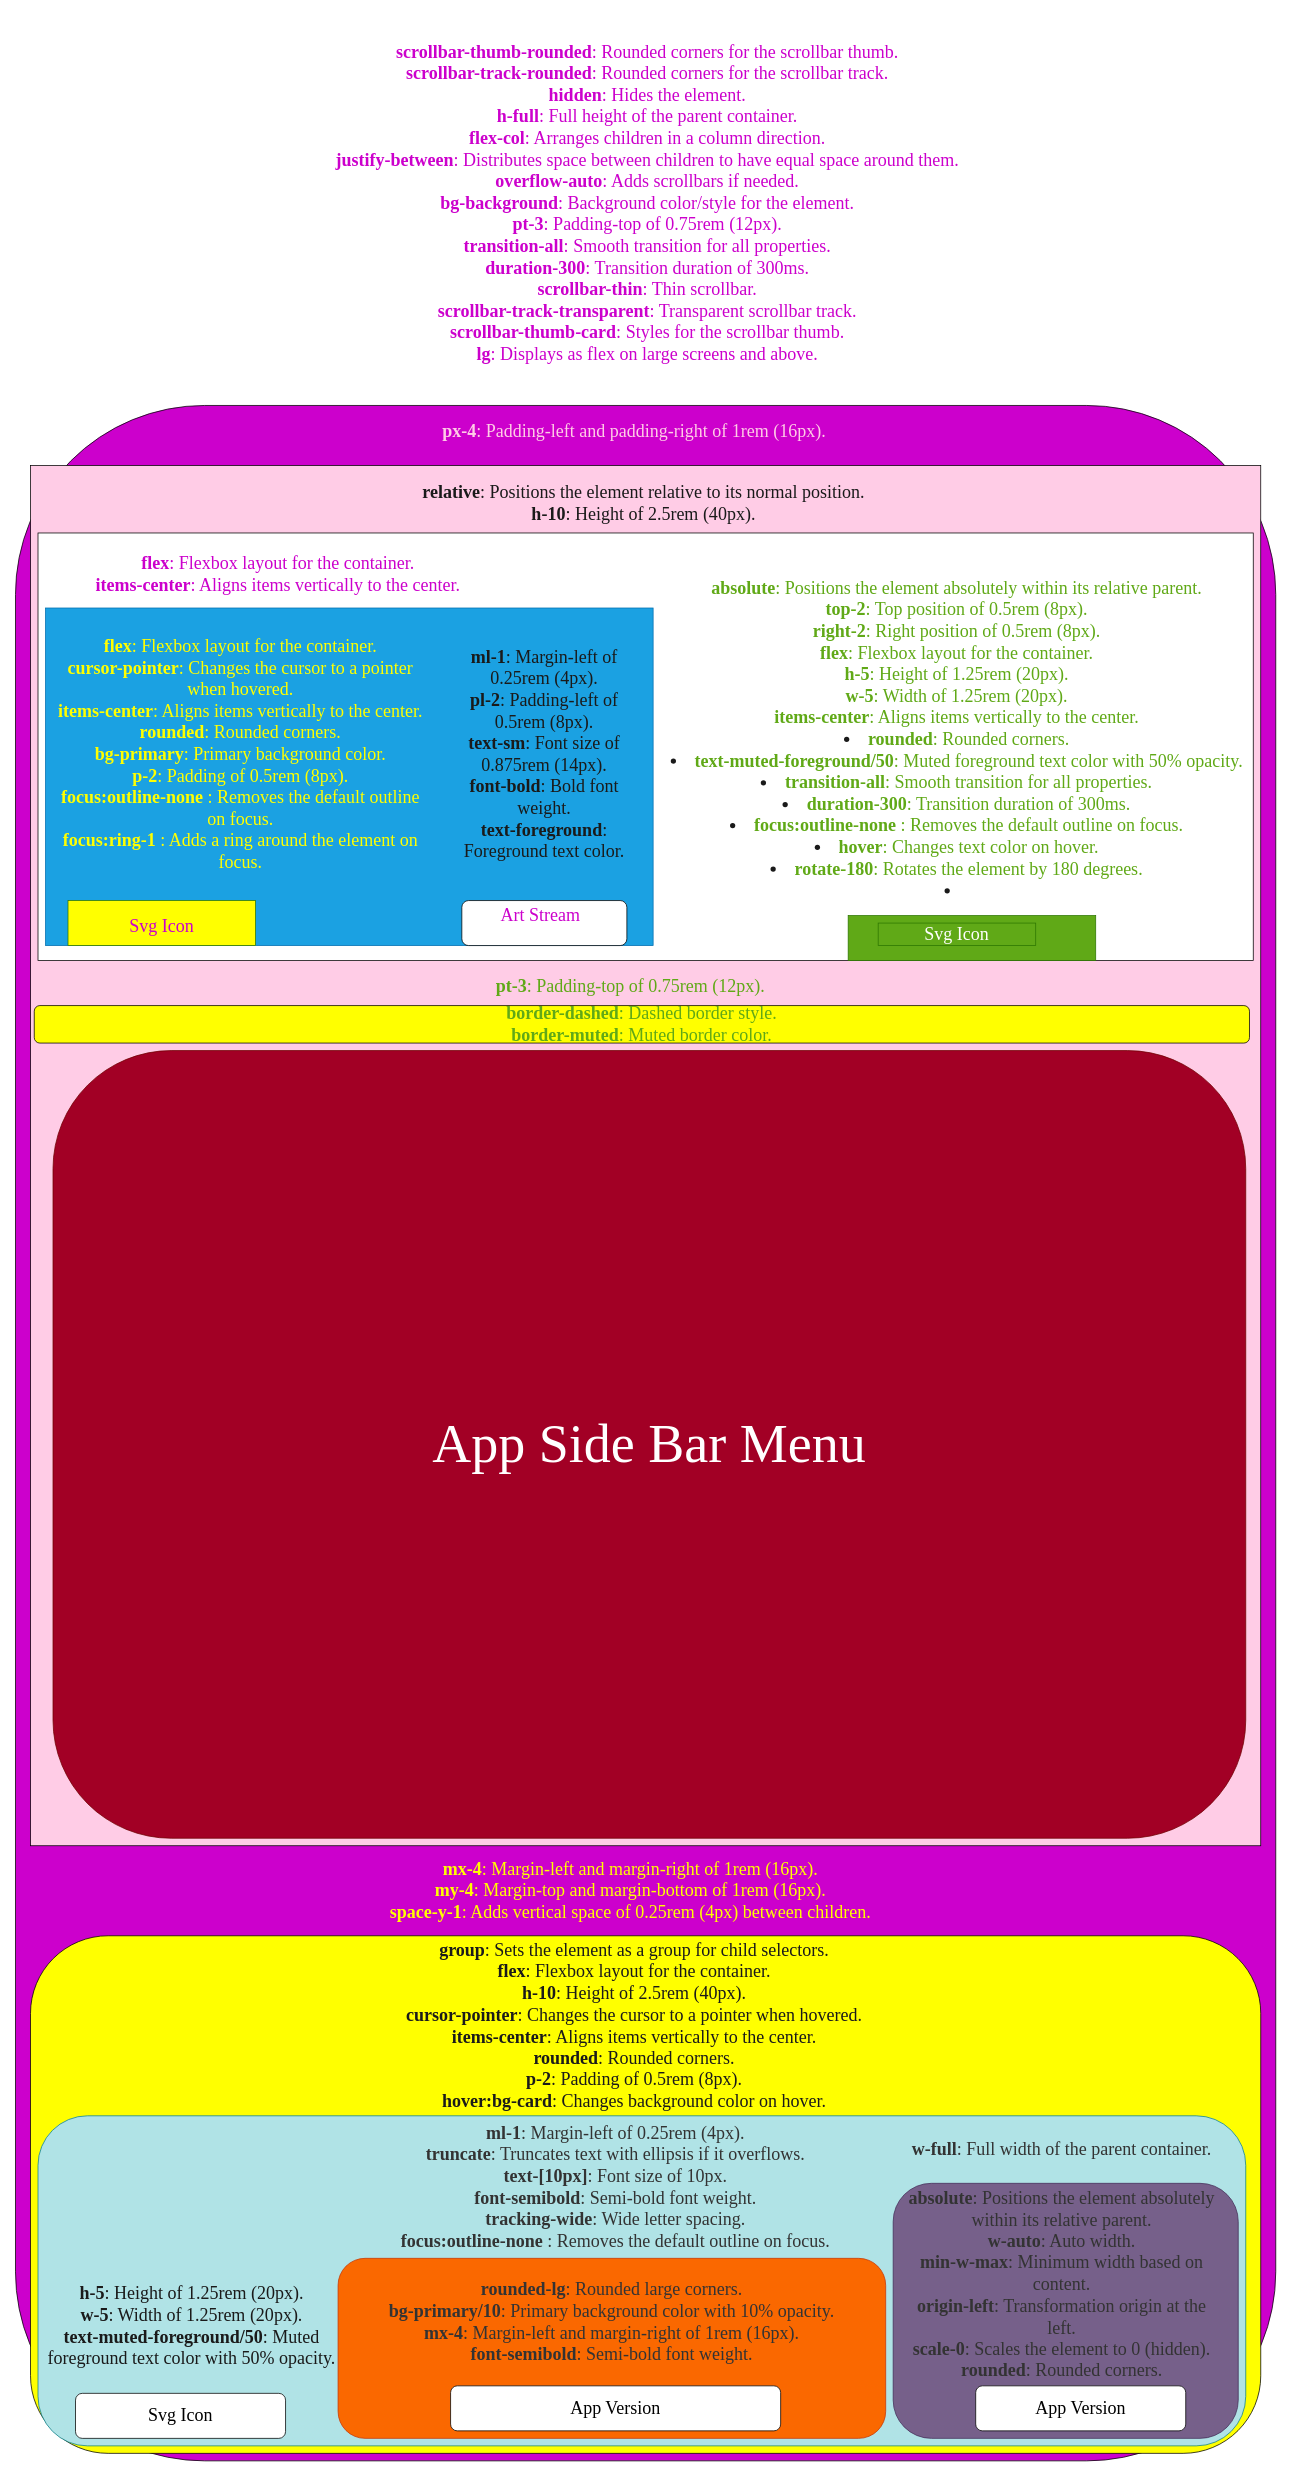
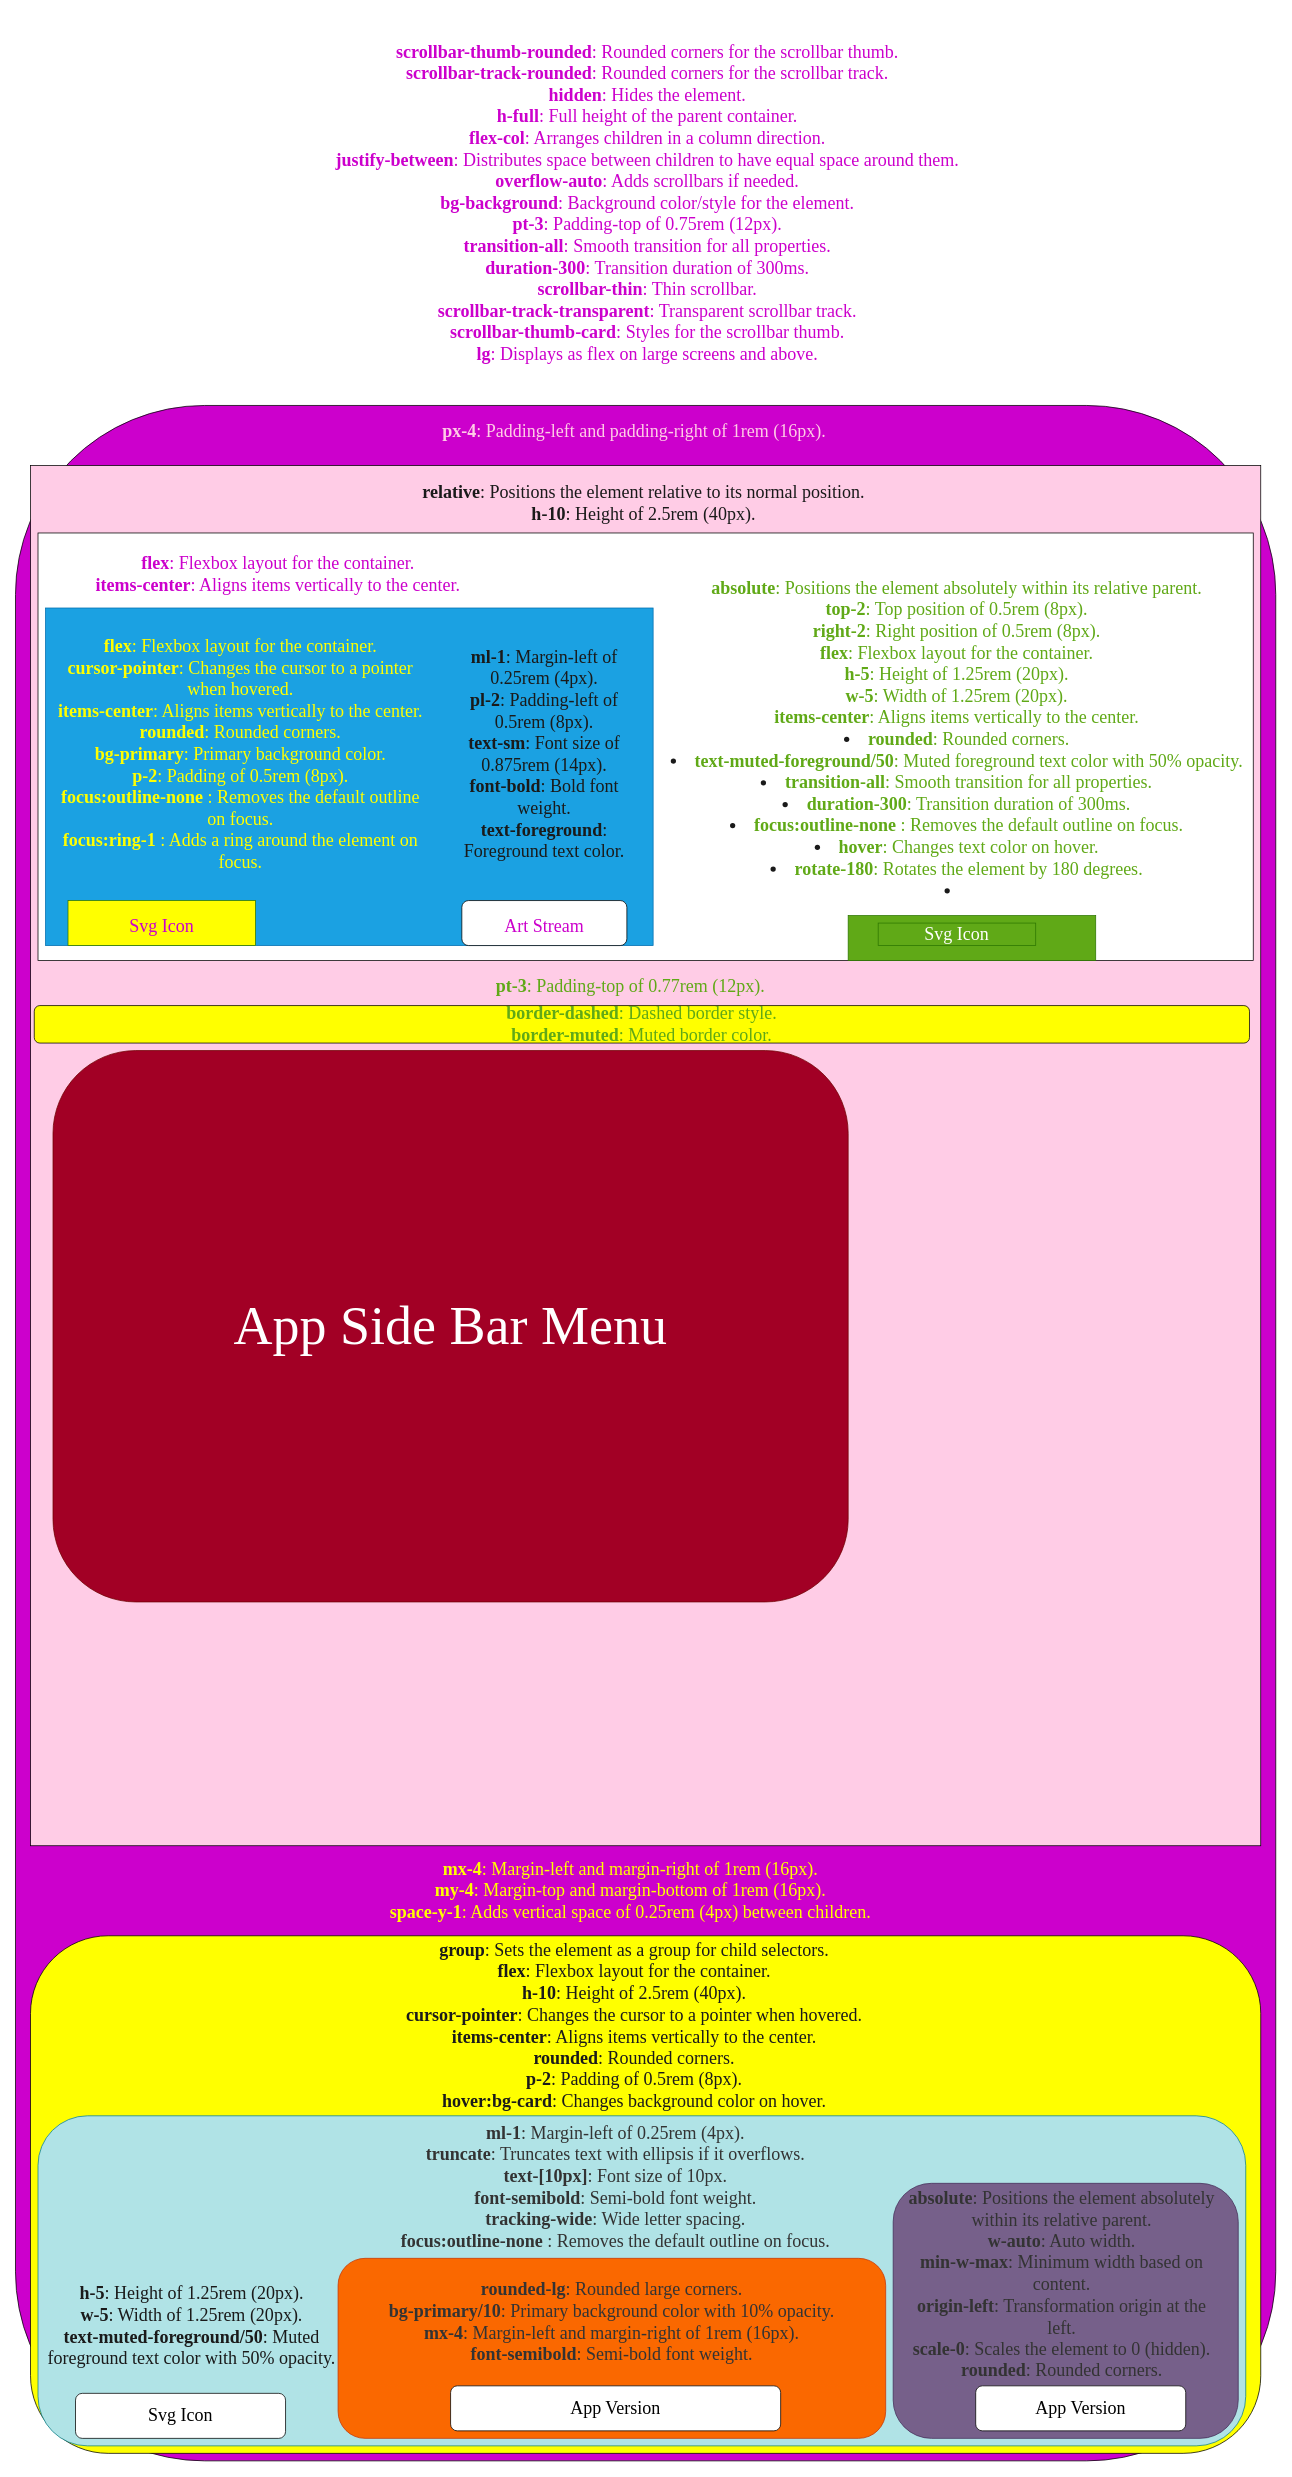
- <mxCell id="15" value="Art Stream" style="text;html=1;strokeColor=none;fillColor=none;align=center;verticalAlign=middle;whiteSpace=wrap;rounded=0;fontFamily=Comic Sans MS;fontSize=24;fontColor=#CC00CC;" vertex="1" parent="1"><mxGeometry x="635" y="1205" width="170" height="30" as="geometry" /></mxCell>
+ <mxCell id="15" value="Art Stream" style="text;html=1;strokeColor=none;fillColor=none;align=center;verticalAlign=middle;whiteSpace=wrap;rounded=0;fontFamily=Comic Sans MS;fontSize=24;fontColor=#CC00CC;" vertex="1" parent="1"><mxGeometry x="640" y="1220" width="170" height="30" as="geometry" /></mxCell>
- <mxCell id="19" value="&lt;strong&gt;pt-3&lt;/strong&gt;: Padding-top of 0.75rem (12px)." style="text;html=1;strokeColor=none;fillColor=none;align=center;verticalAlign=middle;whiteSpace=wrap;rounded=0;fontFamily=Comic Sans MS;fontSize=24;fontColor=#60A917;" vertex="1" parent="1"><mxGeometry x="480" y="1300" width="720" height="30" as="geometry" /></mxCell>
+ <mxCell id="19" value="&lt;strong&gt;pt-3&lt;/strong&gt;: Padding-top of 0.77rem (12px)." style="text;html=1;strokeColor=none;fillColor=none;align=center;verticalAlign=middle;whiteSpace=wrap;rounded=0;fontFamily=Comic Sans MS;fontSize=24;fontColor=#60A917;" vertex="1" parent="1"><mxGeometry x="480" y="1300" width="720" height="30" as="geometry" /></mxCell>
- <mxCell id="21" value="&lt;font style=&quot;font-size: 72px;&quot;&gt;App Side Bar Menu&lt;/font&gt;" style="rounded=1;whiteSpace=wrap;html=1;fontFamily=Comic Sans MS;fontSize=24;fontColor=#ffffff;fillColor=#a20025;strokeColor=#6F0000;" vertex="1" parent="1"><mxGeometry x="70" y="1400" width="1590" height="1050" as="geometry" /></mxCell>
+ <mxCell id="21" value="&lt;font style=&quot;font-size: 72px;&quot;&gt;App Side Bar Menu&lt;/font&gt;" style="rounded=1;whiteSpace=wrap;html=1;fontFamily=Comic Sans MS;fontSize=24;fontColor=#ffffff;fillColor=#a20025;strokeColor=#6F0000;" vertex="1" parent="1"><mxGeometry x="70" y="1400" width="1060" height="735" as="geometry" /></mxCell>
- <mxCell id="33" value="&lt;strong&gt;w-full&lt;/strong&gt;: Full width of the parent container." style="text;html=1;strokeColor=none;fillColor=none;align=center;verticalAlign=middle;whiteSpace=wrap;rounded=0;fontFamily=Comic Sans MS;fontSize=24;fontColor=#333333;" vertex="1" parent="1"><mxGeometry x="1190" y="2830" width="450" height="70" as="geometry" /></mxCell>
